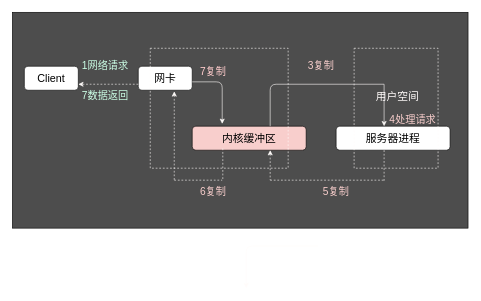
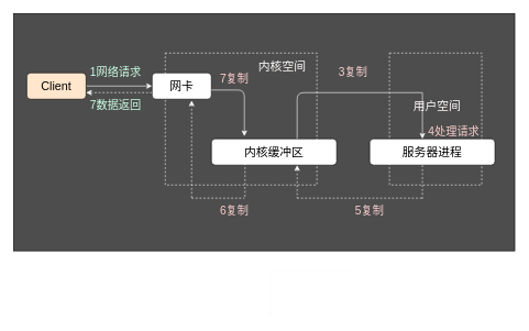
+ <mxCell id="20" value="&lt;font style=&quot;font-size: 18px&quot; color=&quot;#fffbfa&quot;&gt;内核空间&lt;/font&gt;" style="text;html=1;align=center;verticalAlign=middle;whiteSpace=wrap;rounded=0;dashed=1;" vertex="1" parent="1"><mxGeometry x="390" y="90" width="75" height="20" as="geometry" /></mxCell>
- <mxCell id="4" value="&lt;font style=&quot;font-size: 18px&quot;&gt;Client&lt;/font&gt;" style="rounded=1;whiteSpace=wrap;html=1;" vertex="1" parent="1"><mxGeometry x="40" y="110" width="90" height="40" as="geometry" /></mxCell>
+ <mxCell id="4" value="&lt;font style=&quot;font-size: 18px&quot;&gt;Client&lt;/font&gt;" style="rounded=1;whiteSpace=wrap;html=1;fillColor=#ffe6cc;" vertex="1" parent="1"><mxGeometry x="40" y="110" width="90" height="40" as="geometry" /></mxCell>
+ <mxCell id="3" value="" style="rounded=1;whiteSpace=wrap;html=1;strokeColor=#FFFBFA;" edge="1" parent="1" source="4" target="5"><mxGeometry relative="1" as="geometry" /></mxCell>
- <mxCell id="9" value="&lt;font style=&quot;font-size: 18px&quot;&gt;内核缓冲区&lt;/font&gt;" style="rounded=1;whiteSpace=wrap;html=1;fillColor=#f8cecc;" vertex="1" parent="1"><mxGeometry x="320" y="210" width="190" height="40" as="geometry" /></mxCell>
+ <mxCell id="9" value="&lt;font style=&quot;font-size: 18px&quot;&gt;内核缓冲区&lt;/font&gt;" style="rounded=1;whiteSpace=wrap;html=1;" vertex="1" parent="1"><mxGeometry x="320" y="210" width="190" height="40" as="geometry" /></mxCell>
